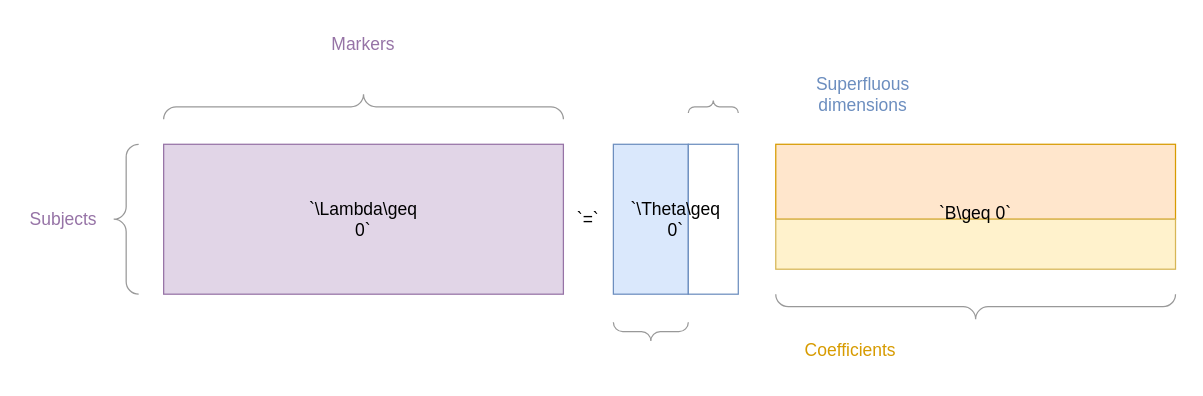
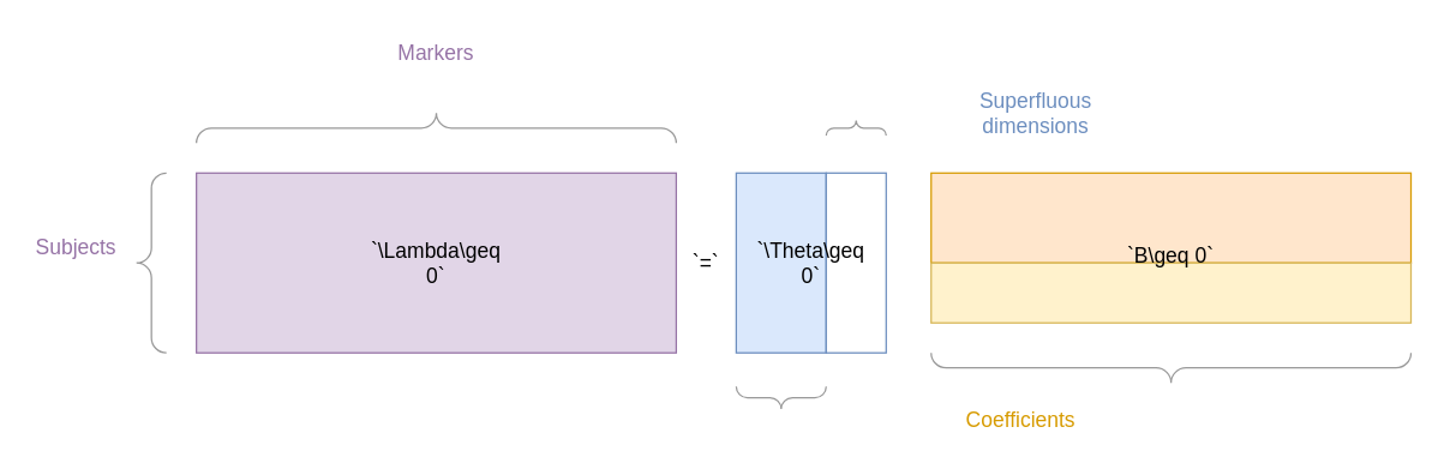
- <mxCell id="7" value="&lt;font color=&quot;#9673a6&quot; style=&quot;font-size: 14px;&quot;&gt;Subjects&lt;/font&gt;" style="text;html=1;strokeColor=none;fillColor=none;align=center;verticalAlign=middle;whiteSpace=wrap;rounded=0;" vertex="1" parent="1"><mxGeometry x="20" y="160" width="60" height="30" as="geometry" /></mxCell>
+ <mxCell id="7" value="&lt;font color=&quot;#9673a6&quot; style=&quot;font-size: 14px;&quot;&gt;Subjects&lt;/font&gt;" style="text;html=1;strokeColor=none;fillColor=none;align=center;verticalAlign=middle;whiteSpace=wrap;rounded=0;" vertex="1" parent="1"><mxGeometry x="20" y="150" width="60" height="30" as="geometry" /></mxCell>
